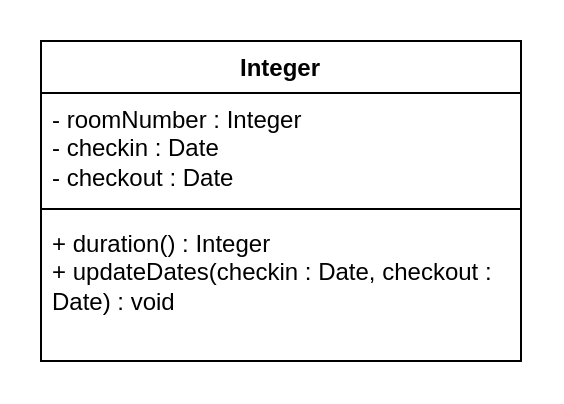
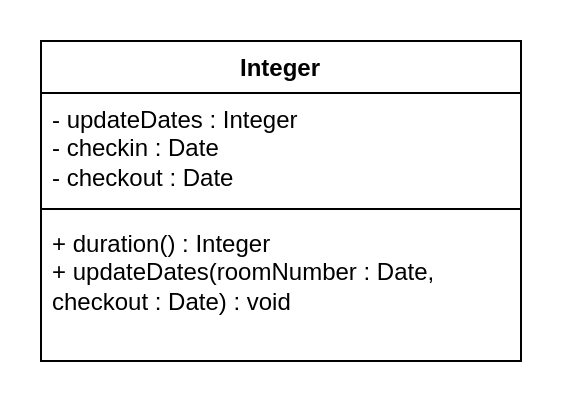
- <mxCell id="3" value="- roomNumber : Integer&lt;div&gt;- checkin : Date&lt;/div&gt;&lt;div&gt;- checkout : Date&lt;/div&gt;" style="text;strokeColor=none;fillColor=none;align=left;verticalAlign=top;spacingLeft=4;spacingRight=4;overflow=hidden;rotatable=0;points=[[0,0.5],[1,0.5]];portConstraint=eastwest;whiteSpace=wrap;html=1;" vertex="1" parent="2"><mxGeometry y="26" width="240" height="54" as="geometry" /></mxCell>
+ <mxCell id="3" value="- updateDates : Integer&lt;div&gt;- checkin : Date&lt;/div&gt;&lt;div&gt;- checkout : Date&lt;/div&gt;" style="text;strokeColor=none;fillColor=none;align=left;verticalAlign=top;spacingLeft=4;spacingRight=4;overflow=hidden;rotatable=0;points=[[0,0.5],[1,0.5]];portConstraint=eastwest;whiteSpace=wrap;html=1;" vertex="1" parent="2"><mxGeometry y="26" width="240" height="54" as="geometry" /></mxCell>
- <mxCell id="5" value="+ duration() : Integer&lt;div&gt;+ updateDates(checkin : Date, checkout : Date) : void&lt;/div&gt;" style="text;strokeColor=none;fillColor=none;align=left;verticalAlign=top;spacingLeft=4;spacingRight=4;overflow=hidden;rotatable=0;points=[[0,0.5],[1,0.5]];portConstraint=eastwest;whiteSpace=wrap;html=1;" vertex="1" parent="2"><mxGeometry y="88" width="240" height="72" as="geometry" /></mxCell>
+ <mxCell id="5" value="+ duration() : Integer&lt;div&gt;+ updateDates(roomNumber : Date, checkout : Date) : void&lt;/div&gt;" style="text;strokeColor=none;fillColor=none;align=left;verticalAlign=top;spacingLeft=4;spacingRight=4;overflow=hidden;rotatable=0;points=[[0,0.5],[1,0.5]];portConstraint=eastwest;whiteSpace=wrap;html=1;" vertex="1" parent="2"><mxGeometry y="88" width="240" height="72" as="geometry" /></mxCell>
